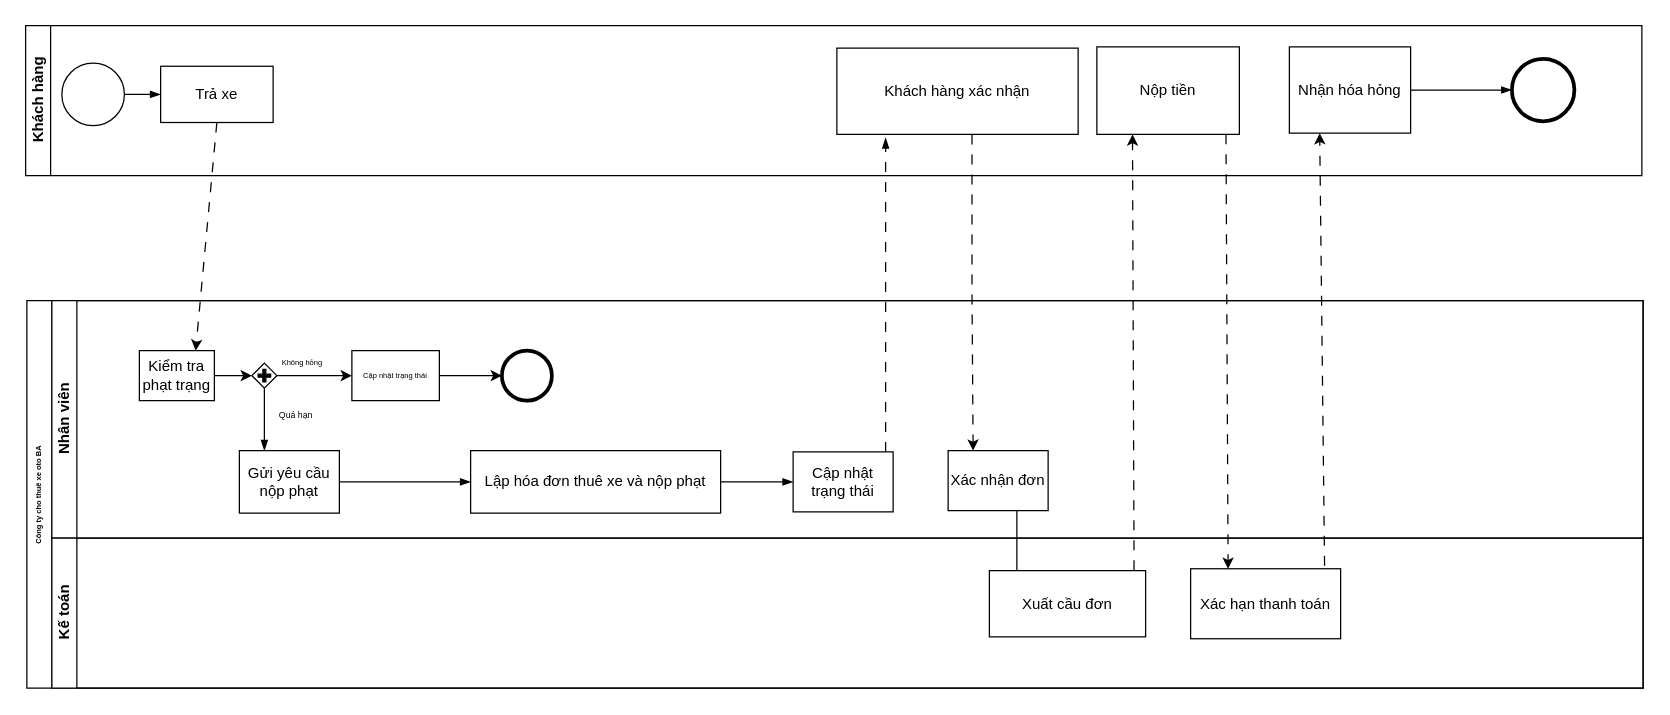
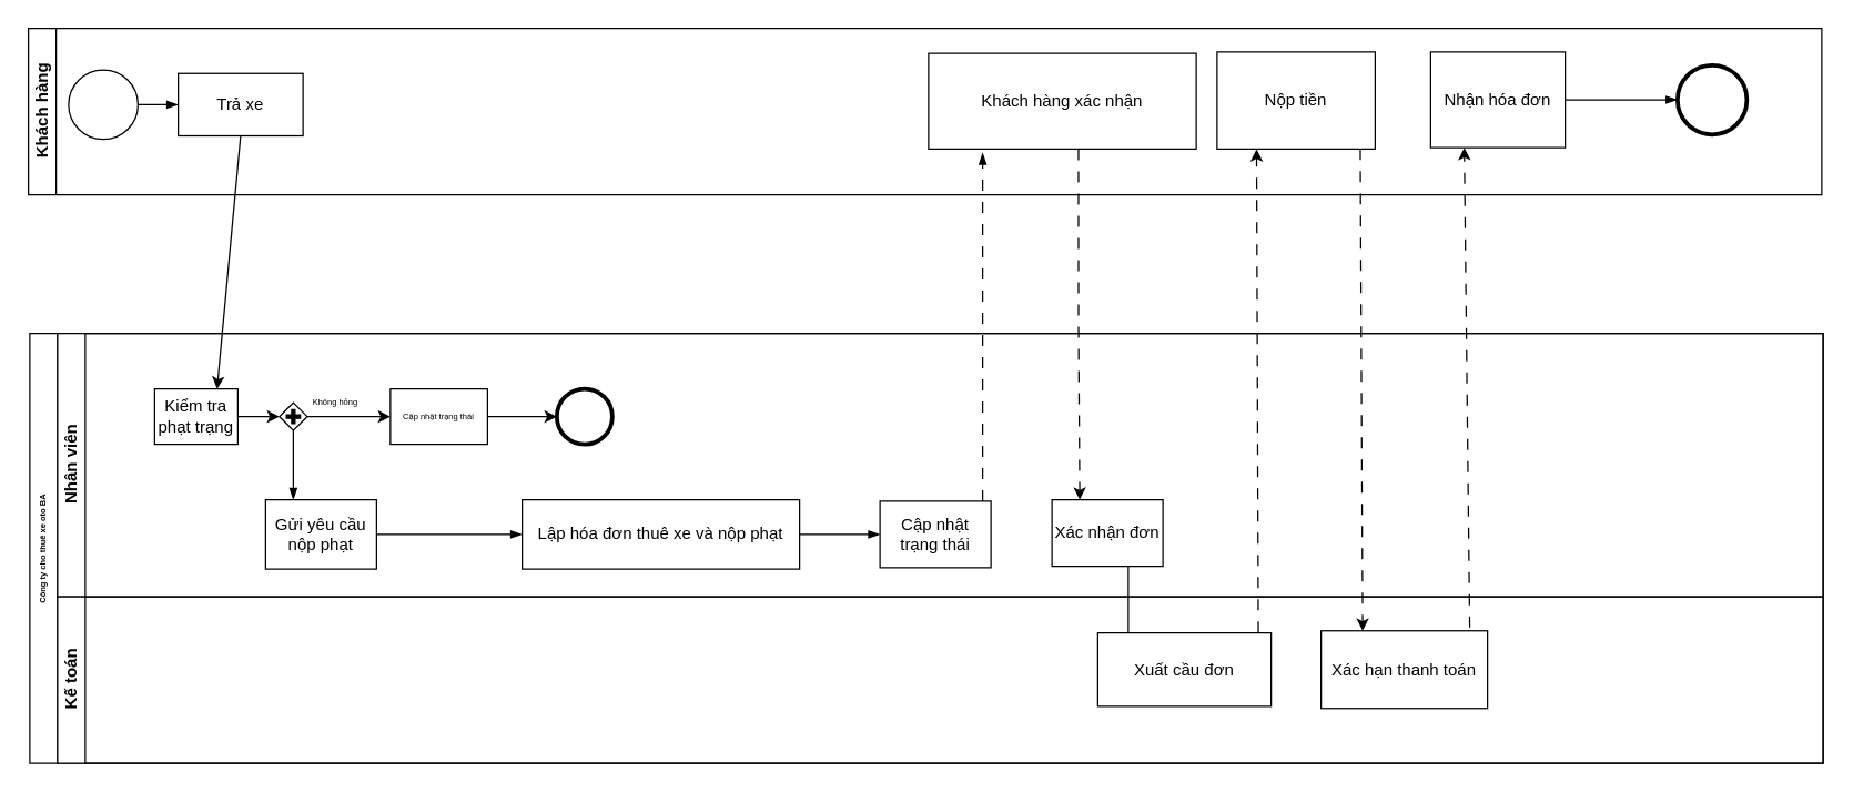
- <mxCell id="30" value="Nhận hóa hỏng" style="points=[[0.25,0,0],[0.5,0,0],[0.75,0,0],[1,0.25,0],[1,0.5,0],[1,0.75,0],[0.75,1,0],[0.5,1,0],[0.25,1,0],[0,0.75,0],[0,0.5,0],[0,0.25,0]];shape=mxgraph.bpmn.task2;whiteSpace=wrap;rectStyle=rounded;size=10;html=1;container=1;expand=0;collapsible=0;taskMarker=manual;" vertex="1" parent="24"><mxGeometry x="1011" y="17" width="97" height="69" as="geometry" /></mxCell>
+ <mxCell id="30" value="Nhận hóa đơn" style="points=[[0.25,0,0],[0.5,0,0],[0.75,0,0],[1,0.25,0],[1,0.5,0],[1,0.75,0],[0.75,1,0],[0.5,1,0],[0.25,1,0],[0,0.75,0],[0,0.5,0],[0,0.25,0]];shape=mxgraph.bpmn.task2;whiteSpace=wrap;rectStyle=rounded;size=10;html=1;container=1;expand=0;collapsible=0;taskMarker=manual;" vertex="1" parent="24"><mxGeometry x="1011" y="17" width="97" height="69" as="geometry" /></mxCell>
- <mxCell id="38" value="" style="endArrow=classic;html=1;rounded=0;exitX=0.5;exitY=1;exitDx=0;exitDy=0;exitPerimeter=0;entryX=0.75;entryY=0;entryDx=0;entryDy=0;entryPerimeter=0;dashed=1;dashPattern=8 8;" edge="1" parent="1" source="26" target="5"><mxGeometry width="50" height="50" relative="1" as="geometry"><mxPoint x="191" y="190" as="sourcePoint" /><mxPoint x="241" y="140" as="targetPoint" /></mxGeometry></mxCell>
+ <mxCell id="38" value="" style="endArrow=classic;html=1;rounded=0;exitX=0.5;exitY=1;exitDx=0;exitDy=0;exitPerimeter=0;entryX=0.75;entryY=0;entryDx=0;entryDy=0;entryPerimeter=0;dashed=0;dashPattern=8 8;" edge="1" parent="1" source="26" target="5"><mxGeometry width="50" height="50" relative="1" as="geometry"><mxPoint x="191" y="190" as="sourcePoint" /><mxPoint x="241" y="140" as="targetPoint" /></mxGeometry></mxCell>
- <mxCell id="20" value="Quá hạn" style="text;html=1;align=center;verticalAlign=middle;resizable=0;points=[];autosize=1;strokeColor=none;fillColor=none;fontSize=7;" vertex="1" parent="4"><mxGeometry x="172" y="82" width="45" height="20" as="geometry" /></mxCell>
